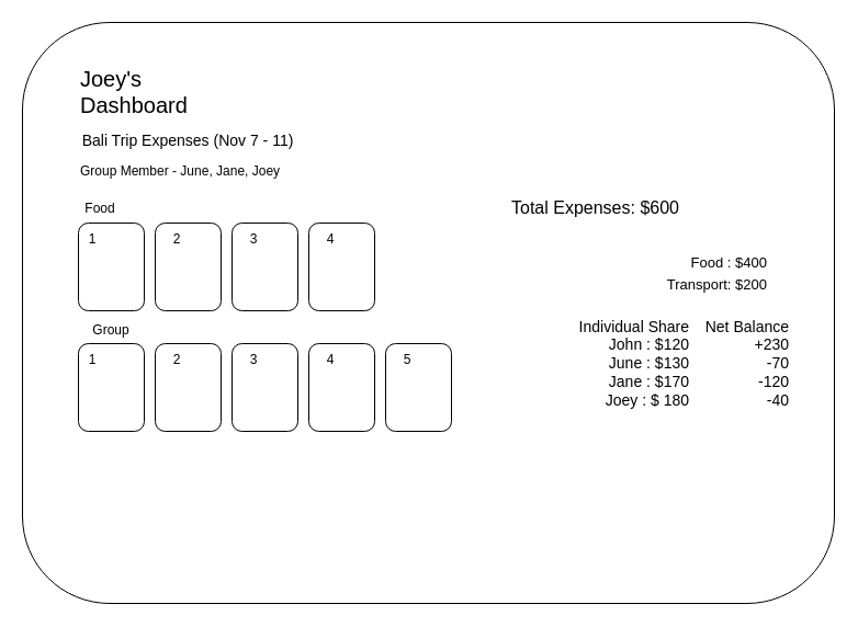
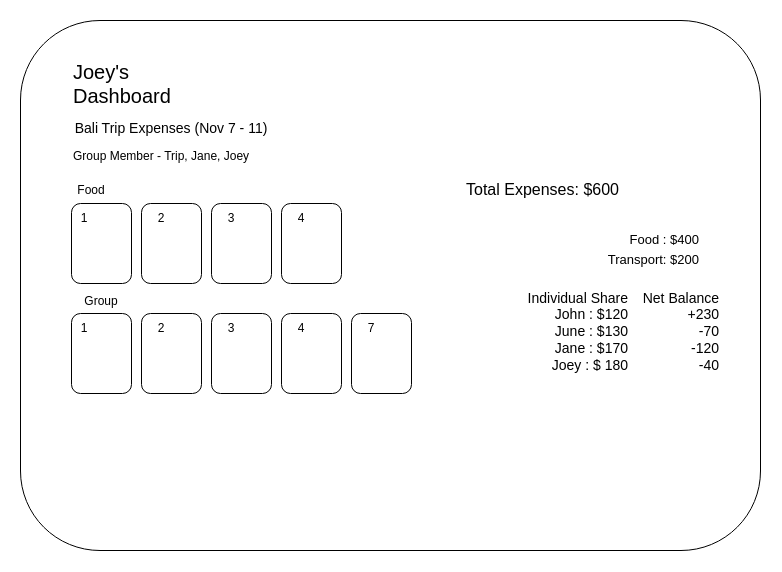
- <mxCell id="11" value="&lt;font style=&quot;font-size: 12px;&quot;&gt;Group Member - June, Jane, Joey&lt;/font&gt;" style="text;html=1;strokeColor=none;fillColor=none;align=left;verticalAlign=middle;whiteSpace=wrap;rounded=0;fontSize=20;" vertex="1" parent="1"><mxGeometry x="71" y="137" width="220" height="30" as="geometry" /></mxCell>
+ <mxCell id="11" value="&lt;font style=&quot;font-size: 12px;&quot;&gt;Group Member - Trip, Jane, Joey&lt;/font&gt;" style="text;html=1;strokeColor=none;fillColor=none;align=left;verticalAlign=middle;whiteSpace=wrap;rounded=0;fontSize=20;" vertex="1" parent="1"><mxGeometry x="71" y="137" width="220" height="30" as="geometry" /></mxCell>
- <mxCell id="29" value="5" style="text;html=1;strokeColor=none;fillColor=none;align=center;verticalAlign=middle;whiteSpace=wrap;rounded=0;fontSize=12;" vertex="1" parent="1"><mxGeometry x="341" y="313" width="60" height="30" as="geometry" /></mxCell>
+ <mxCell id="29" value="7" style="text;html=1;strokeColor=none;fillColor=none;align=center;verticalAlign=middle;whiteSpace=wrap;rounded=0;fontSize=12;" vertex="1" parent="1"><mxGeometry x="341" y="313" width="60" height="30" as="geometry" /></mxCell>
